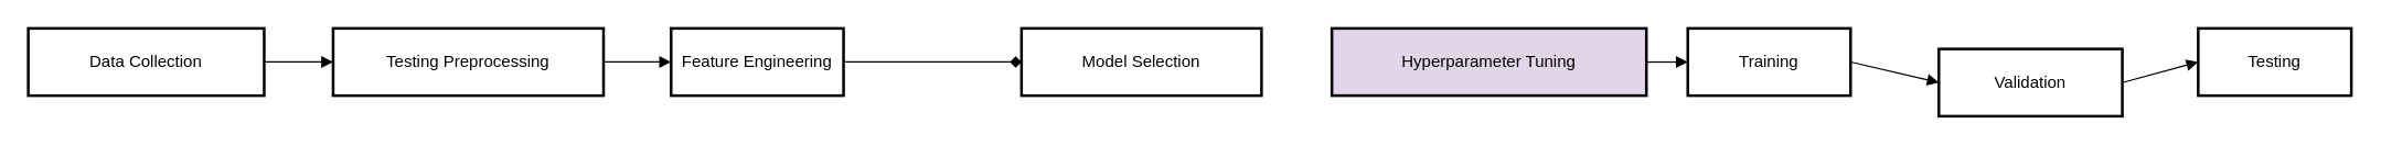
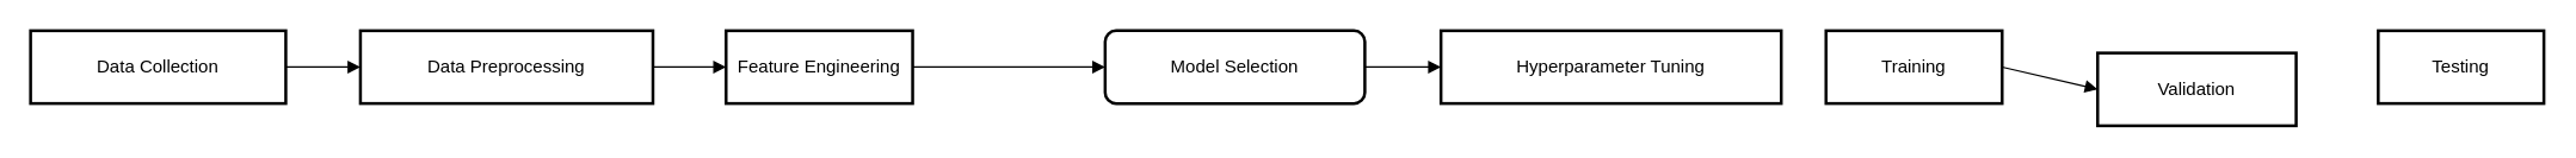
- <mxCell id="12" value="" style="curved=1;startArrow=none;endArrow=diamond;exitX=1;exitY=0.5;entryX=0;entryY=0.5;" edge="1" parent="1" source="4" target="5"><mxGeometry relative="1" as="geometry"><Array as="points" /></mxGeometry></mxCell>
+ <mxCell id="12" value="" style="curved=1;startArrow=none;endArrow=block;exitX=1;exitY=0.5;entryX=0;entryY=0.5;" edge="1" parent="1" source="4" target="5"><mxGeometry relative="1" as="geometry"><Array as="points" /></mxGeometry></mxCell>
- <mxCell id="5" value="Model Selection" style="whiteSpace=wrap;strokeWidth=2;" vertex="1" parent="1"><mxGeometry x="740" y="20" width="174" height="49" as="geometry" /></mxCell>
+ <mxCell id="5" value="Model Selection" style="whiteSpace=wrap;strokeWidth=2;rounded=1;" vertex="1" parent="1"><mxGeometry x="740" y="20" width="174" height="49" as="geometry" /></mxCell>
+ <mxCell id="13" value="" style="curved=1;startArrow=none;endArrow=block;exitX=1;exitY=0.5;entryX=0;entryY=0.5;" edge="1" parent="1" source="5" target="6"><mxGeometry relative="1" as="geometry"><Array as="points" /></mxGeometry></mxCell>
- <mxCell id="6" value="Hyperparameter Tuning" style="whiteSpace=wrap;strokeWidth=2;fillColor=#e1d5e7;" vertex="1" parent="1"><mxGeometry x="965" y="20" width="228" height="49" as="geometry" /></mxCell>
+ <mxCell id="6" value="Hyperparameter Tuning" style="whiteSpace=wrap;strokeWidth=2;" vertex="1" parent="1"><mxGeometry x="965" y="20" width="228" height="49" as="geometry" /></mxCell>
- <mxCell id="14" value="" style="curved=1;startArrow=none;endArrow=block;exitX=1;exitY=0.5;entryX=0;entryY=0.5;" edge="1" parent="1" source="6" target="7"><mxGeometry relative="1" as="geometry"><Array as="points" /></mxGeometry></mxCell>
- <mxCell id="3" value="Testing Preprocessing" style="whiteSpace=wrap;strokeWidth=2;" vertex="1" parent="1"><mxGeometry x="241" y="20" width="196" height="49" as="geometry" /></mxCell>
+ <mxCell id="3" value="Data Preprocessing" style="whiteSpace=wrap;strokeWidth=2;" vertex="1" parent="1"><mxGeometry x="241" y="20" width="196" height="49" as="geometry" /></mxCell>
- <mxCell id="16" value="" style="curved=1;startArrow=none;endArrow=block;exitX=1;exitY=0.5;entryX=0;entryY=0.5;" edge="1" parent="1" source="8" target="9"><mxGeometry relative="1" as="geometry"><Array as="points" /></mxGeometry></mxCell>
